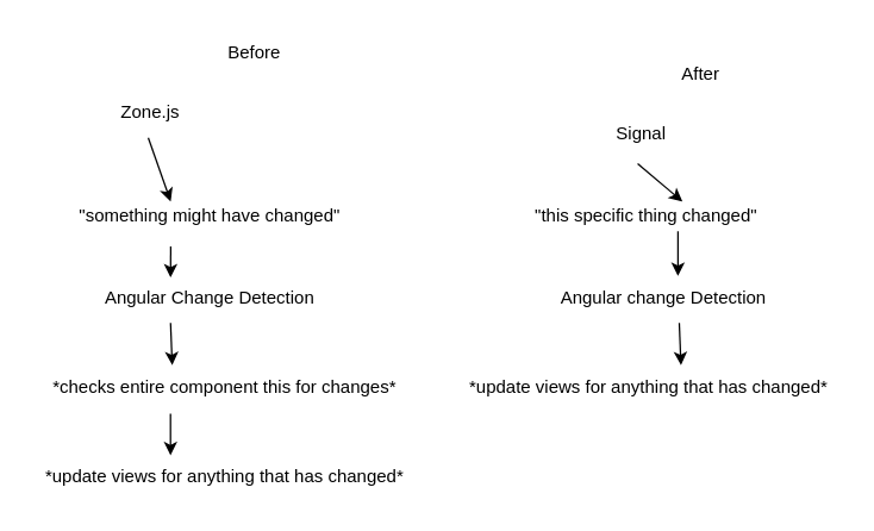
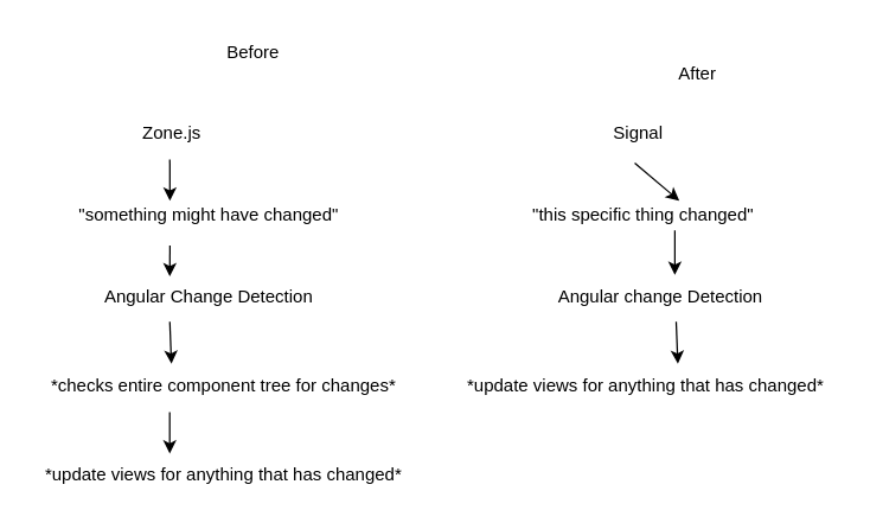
- <mxCell id="4" value="Zone.js" style="text;html=1;align=center;verticalAlign=middle;resizable=0;points=[];autosize=1;strokeColor=none;fillColor=none;" parent="1" vertex="1"><mxGeometry x="70" y="60" width="60" height="30" as="geometry" /></mxCell>
+ <mxCell id="4" value="Zone.js" style="text;html=1;align=center;verticalAlign=middle;resizable=0;points=[];autosize=1;strokeColor=none;fillColor=none;" parent="1" vertex="1"><mxGeometry x="85" y="75" width="60" height="30" as="geometry" /></mxCell>
- <mxCell id="8" value="*checks entire component this for changes*" style="text;html=1;align=center;verticalAlign=middle;resizable=0;points=[];autosize=1;strokeColor=none;fillColor=none;" parent="1" vertex="1"><mxGeometry x="20" y="245" width="260" height="30" as="geometry" /></mxCell>
+ <mxCell id="8" value="*checks entire component tree for changes*" style="text;html=1;align=center;verticalAlign=middle;resizable=0;points=[];autosize=1;strokeColor=none;fillColor=none;" parent="1" vertex="1"><mxGeometry x="20" y="245" width="260" height="30" as="geometry" /></mxCell>
